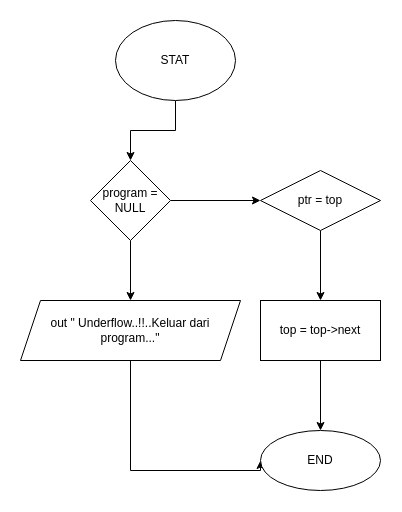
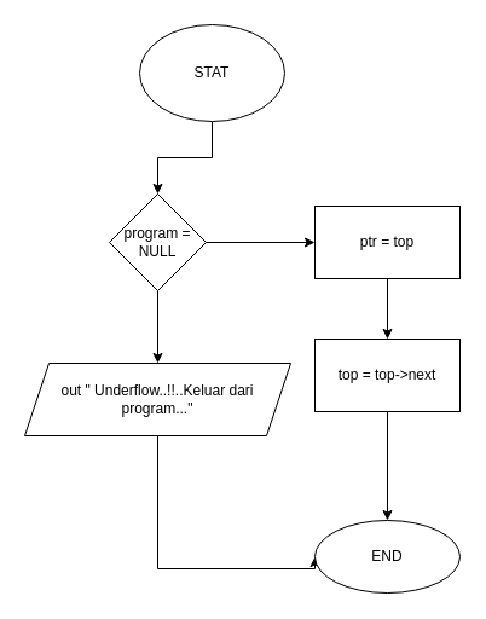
- <mxCell id="10" value="ptr = top" style="rhombus;whiteSpace=wrap;html=1;" vertex="1" parent="1"><mxGeometry x="260" y="170" width="120" height="60" as="geometry" /></mxCell>
+ <mxCell id="10" value="ptr = top" style="whiteSpace=wrap;html=1;" vertex="1" parent="1"><mxGeometry x="260" y="170" width="120" height="60" as="geometry" /></mxCell>
- <mxCell id="12" value="top = top-&amp;gt;next" style="whiteSpace=wrap;html=1;" vertex="1" parent="1"><mxGeometry x="260" y="300" width="120" height="60" as="geometry" /></mxCell>
+ <mxCell id="12" value="top = top-&amp;gt;next" style="whiteSpace=wrap;html=1;" vertex="1" parent="1"><mxGeometry x="260" y="280" width="120" height="60" as="geometry" /></mxCell>
